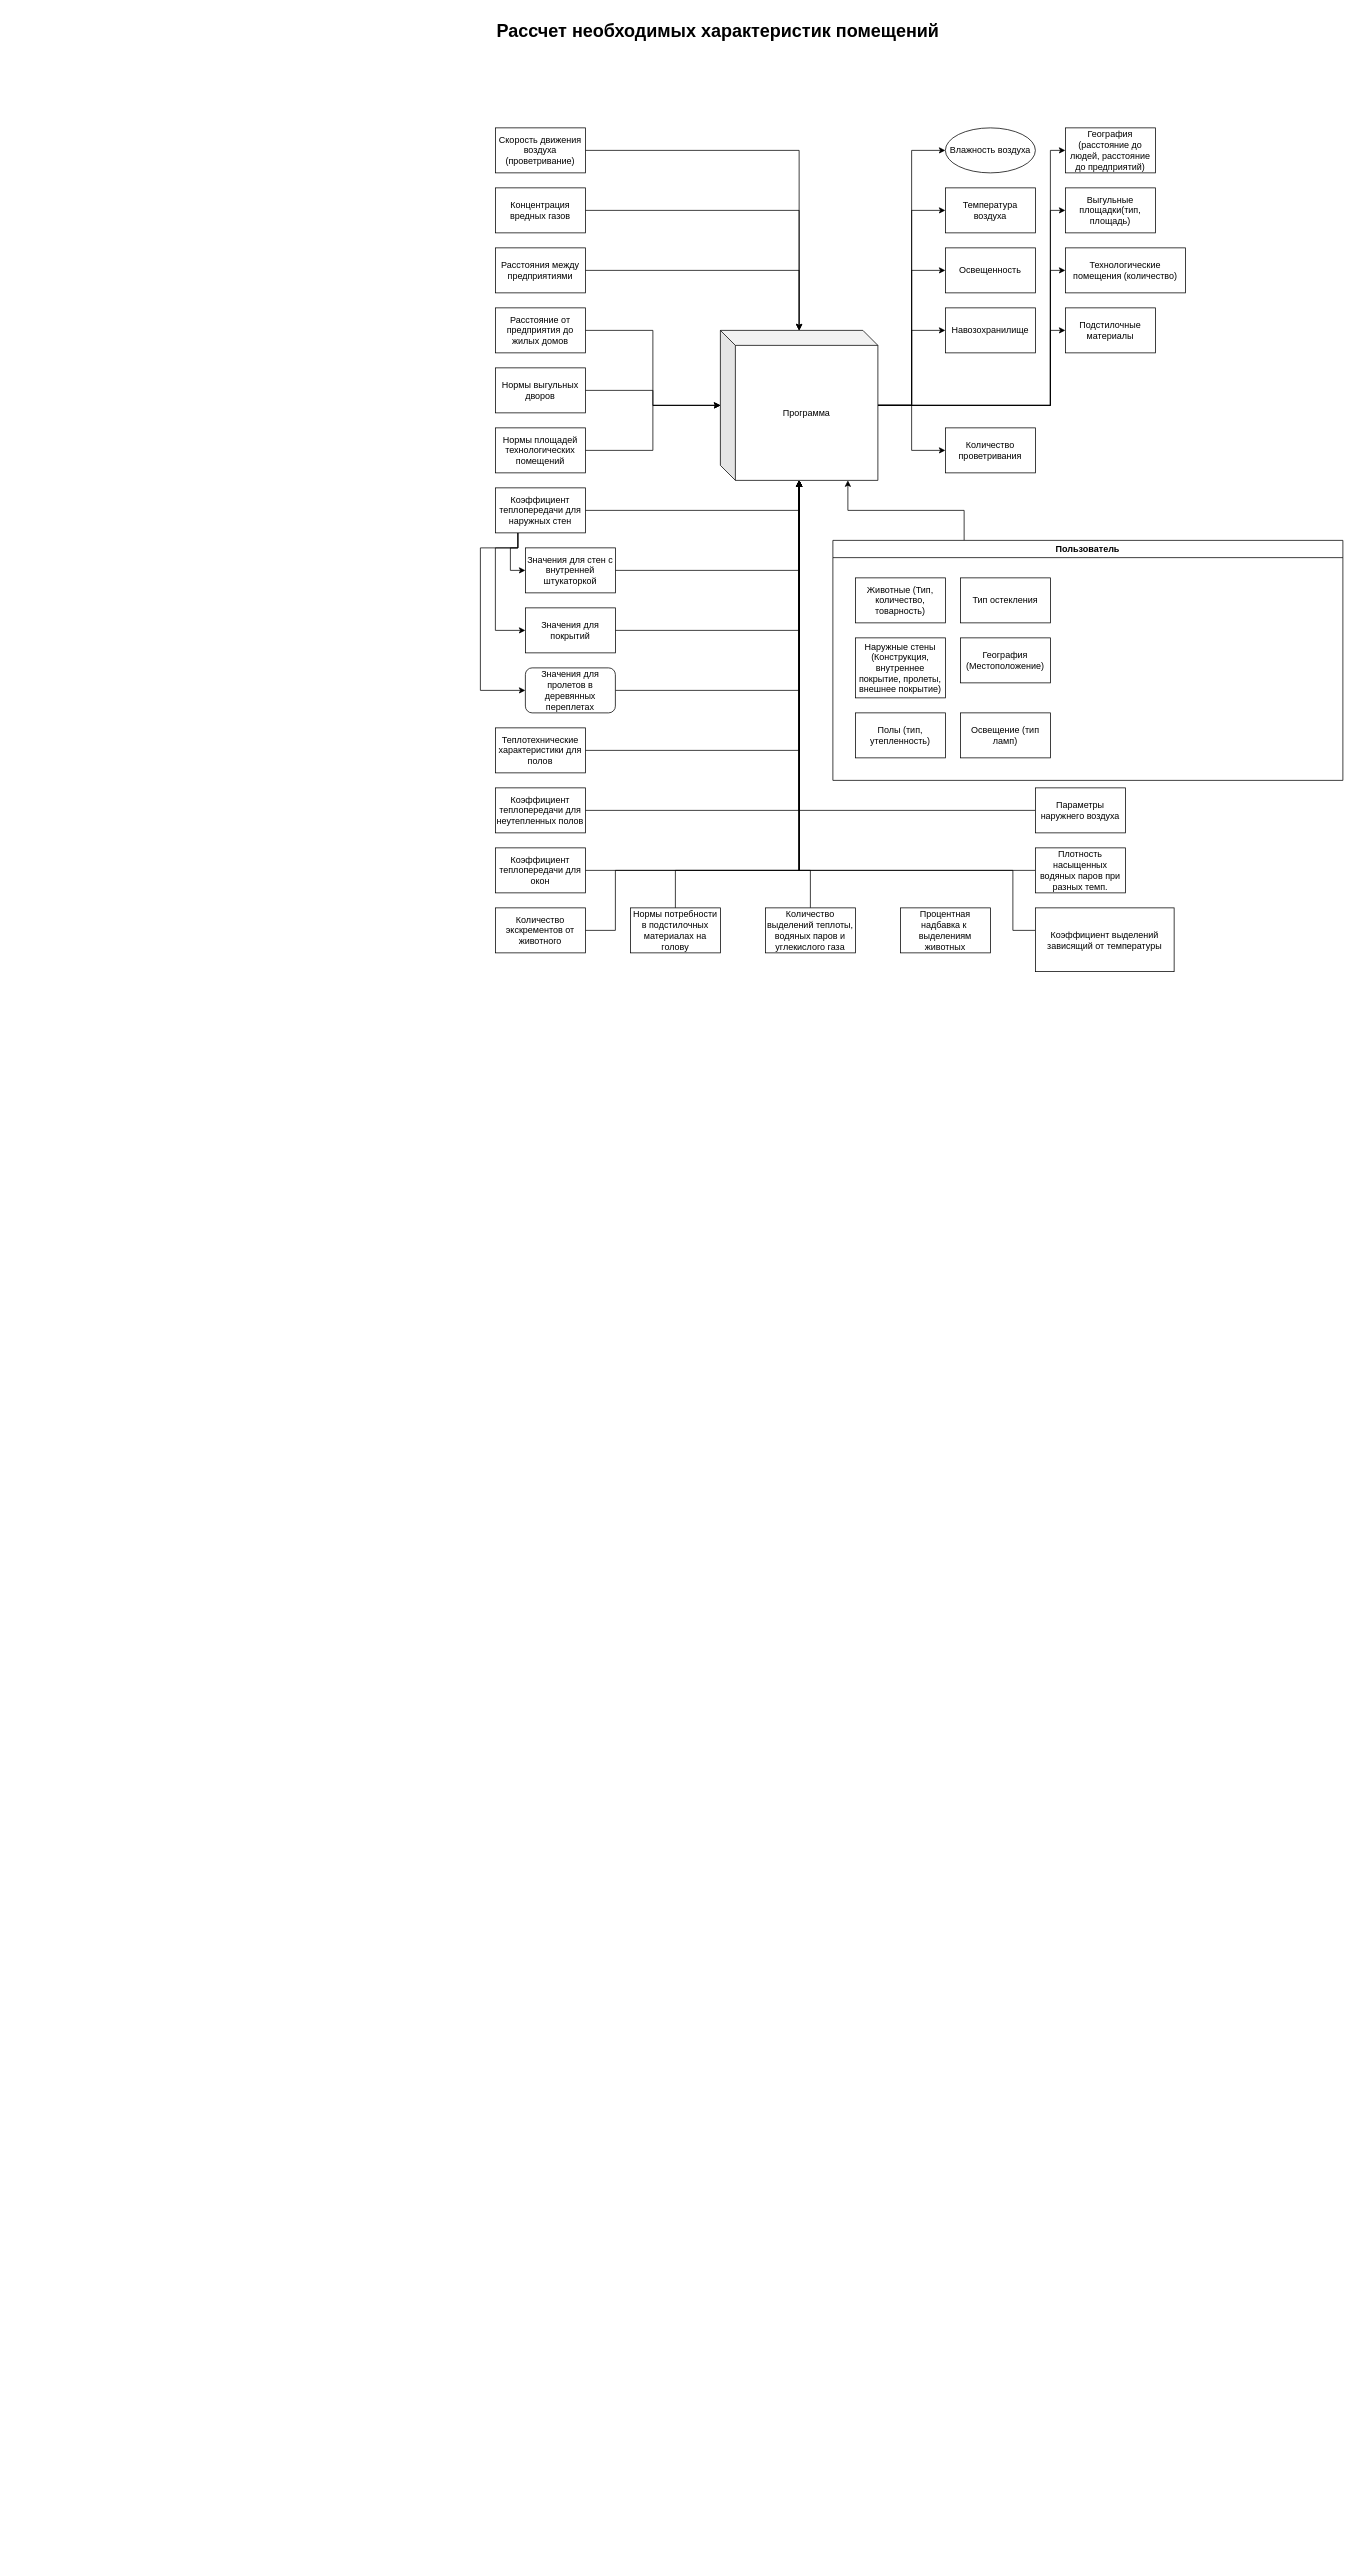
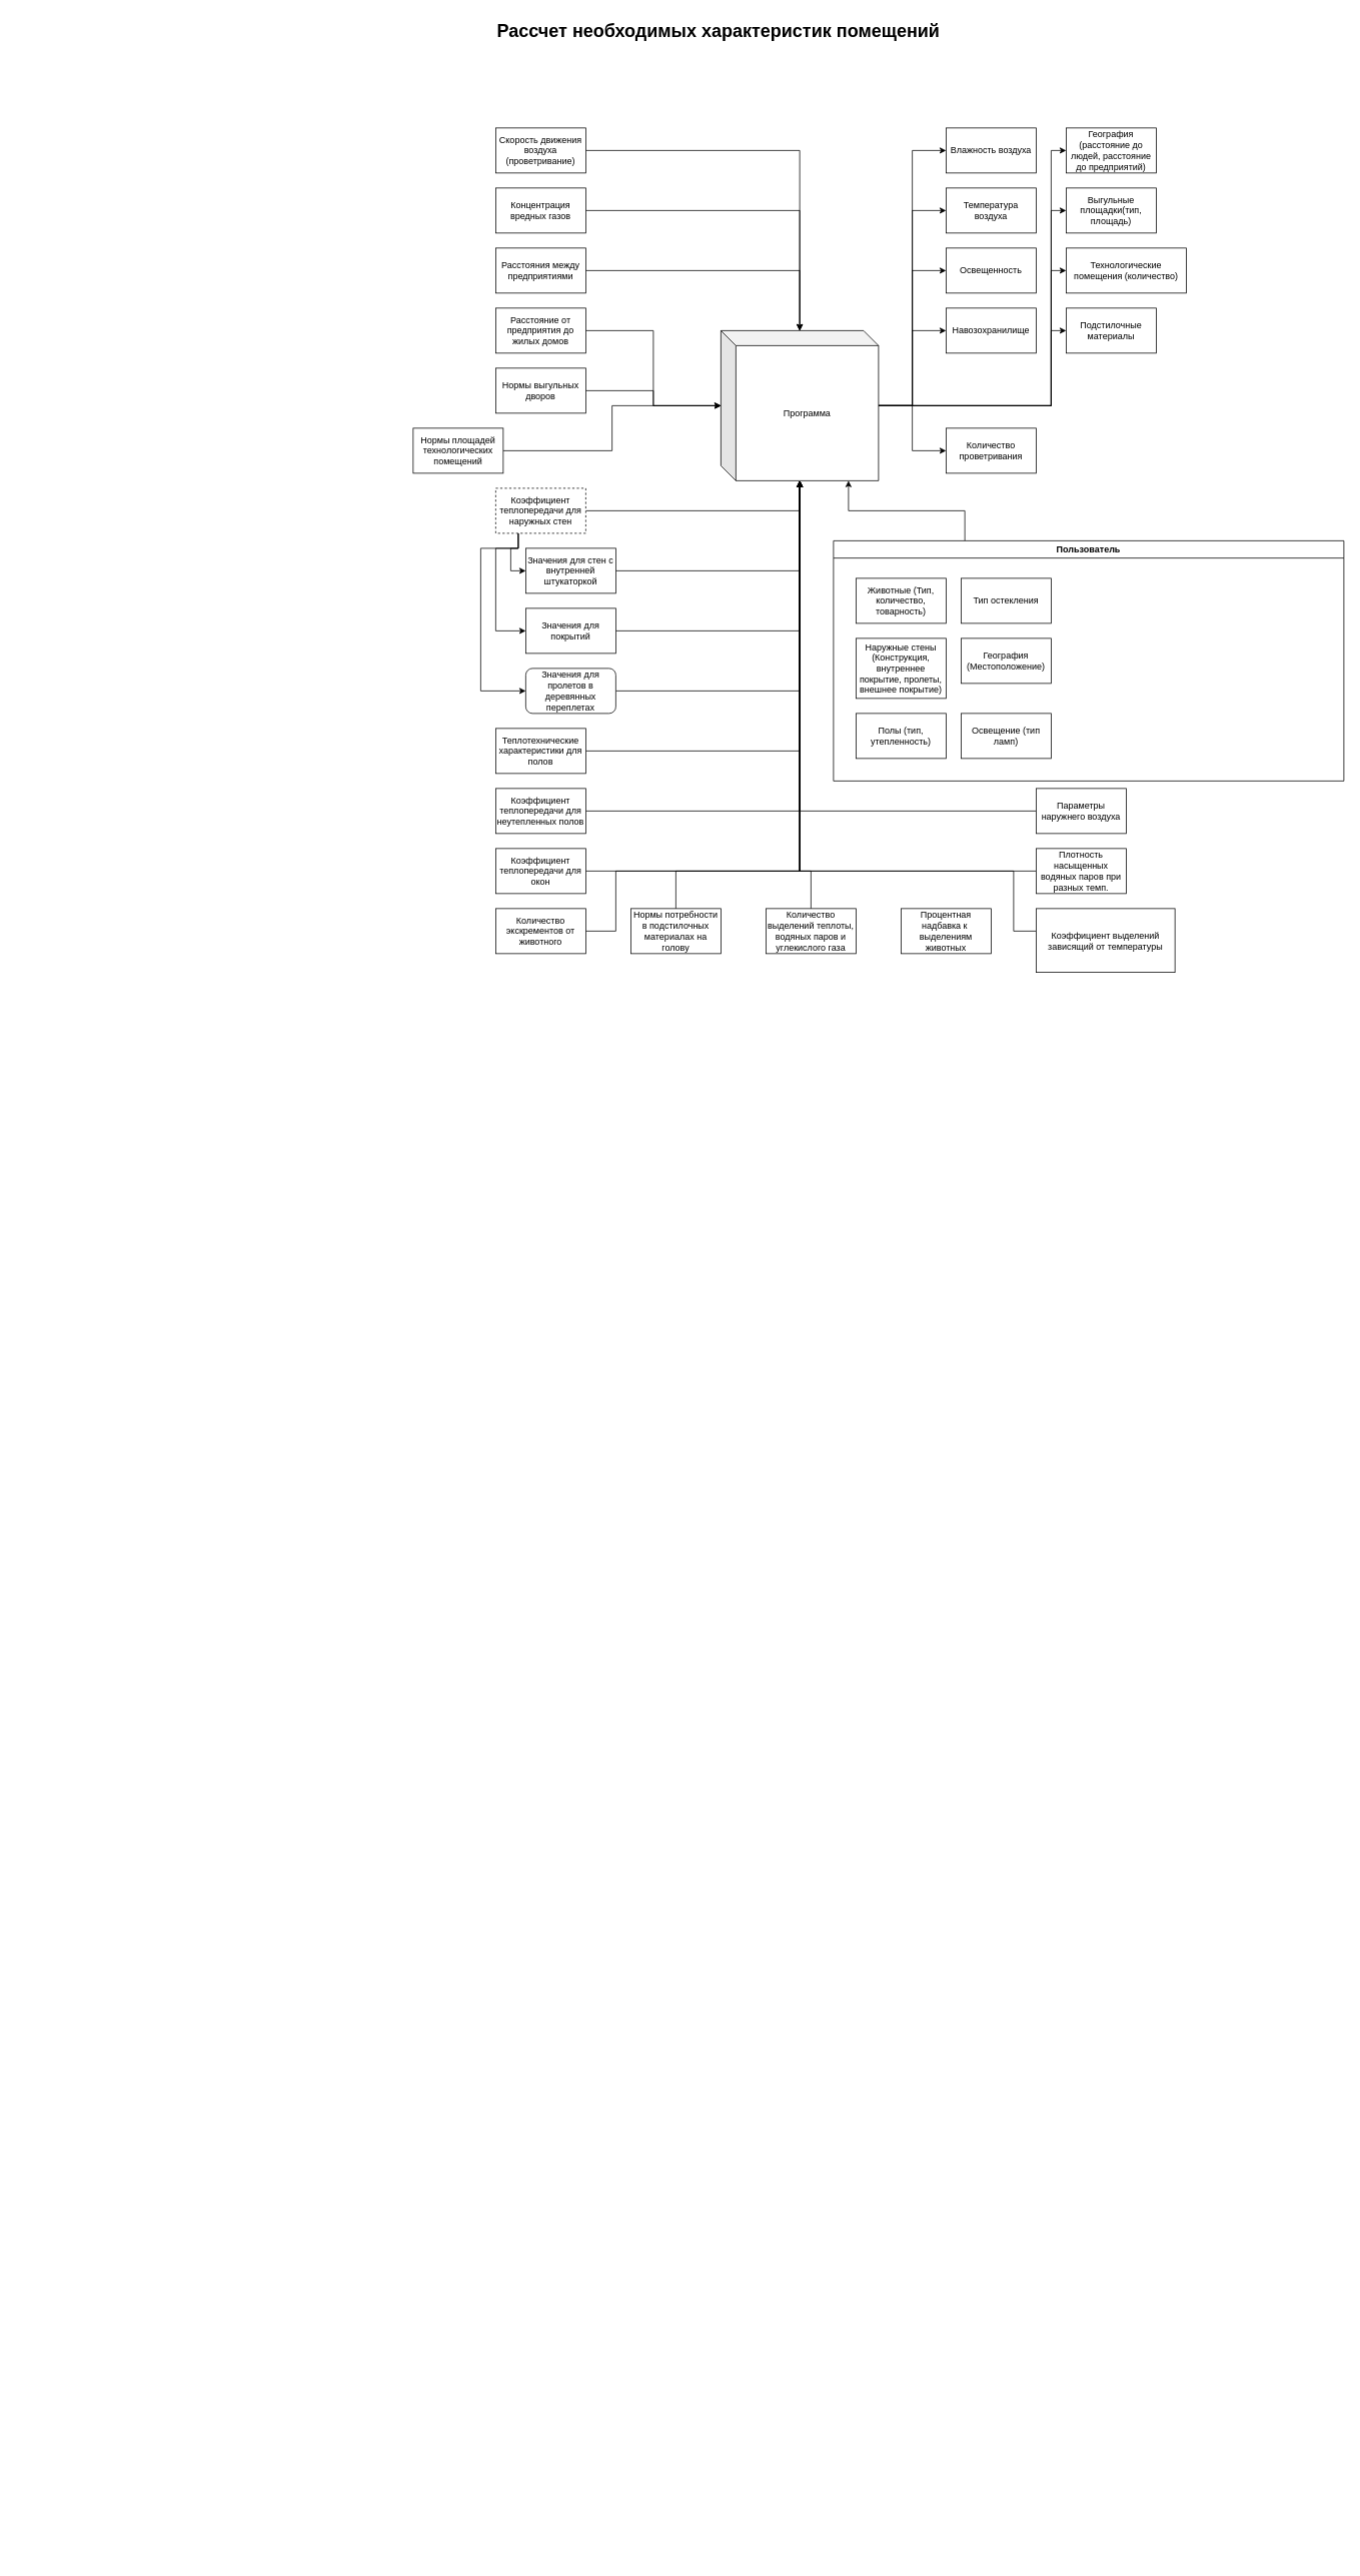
- <mxCell id="6" value="Влажность воздуха" style="ellipse;whiteSpace=wrap;html=1;" parent="1" vertex="1"><mxGeometry x="1260" y="170" width="120" height="60" as="geometry" /></mxCell>
+ <mxCell id="6" value="Влажность воздуха" style="whiteSpace=wrap;html=1;rounded=0;" parent="1" vertex="1"><mxGeometry x="1260" y="170" width="120" height="60" as="geometry" /></mxCell>
- <mxCell id="18" value="Нормы площадей технологических помещений" style="whiteSpace=wrap;html=1;rounded=0;" parent="1" vertex="1"><mxGeometry x="660" y="570" width="120" height="60" as="geometry" /></mxCell>
+ <mxCell id="18" value="Нормы площадей технологических помещений" style="whiteSpace=wrap;html=1;rounded=0;" parent="1" vertex="1"><mxGeometry x="550" y="570" width="120" height="60" as="geometry" /></mxCell>
- <mxCell id="23" value="Коэффициент теплопередачи для наружных стен" style="whiteSpace=wrap;html=1;rounded=0;" parent="1" vertex="1"><mxGeometry x="660" y="650" width="120" height="60" as="geometry" /></mxCell>
+ <mxCell id="23" value="Коэффициент теплопередачи для наружных стен" style="whiteSpace=wrap;html=1;rounded=0;dashed=1;" parent="1" vertex="1"><mxGeometry x="660" y="650" width="120" height="60" as="geometry" /></mxCell>
